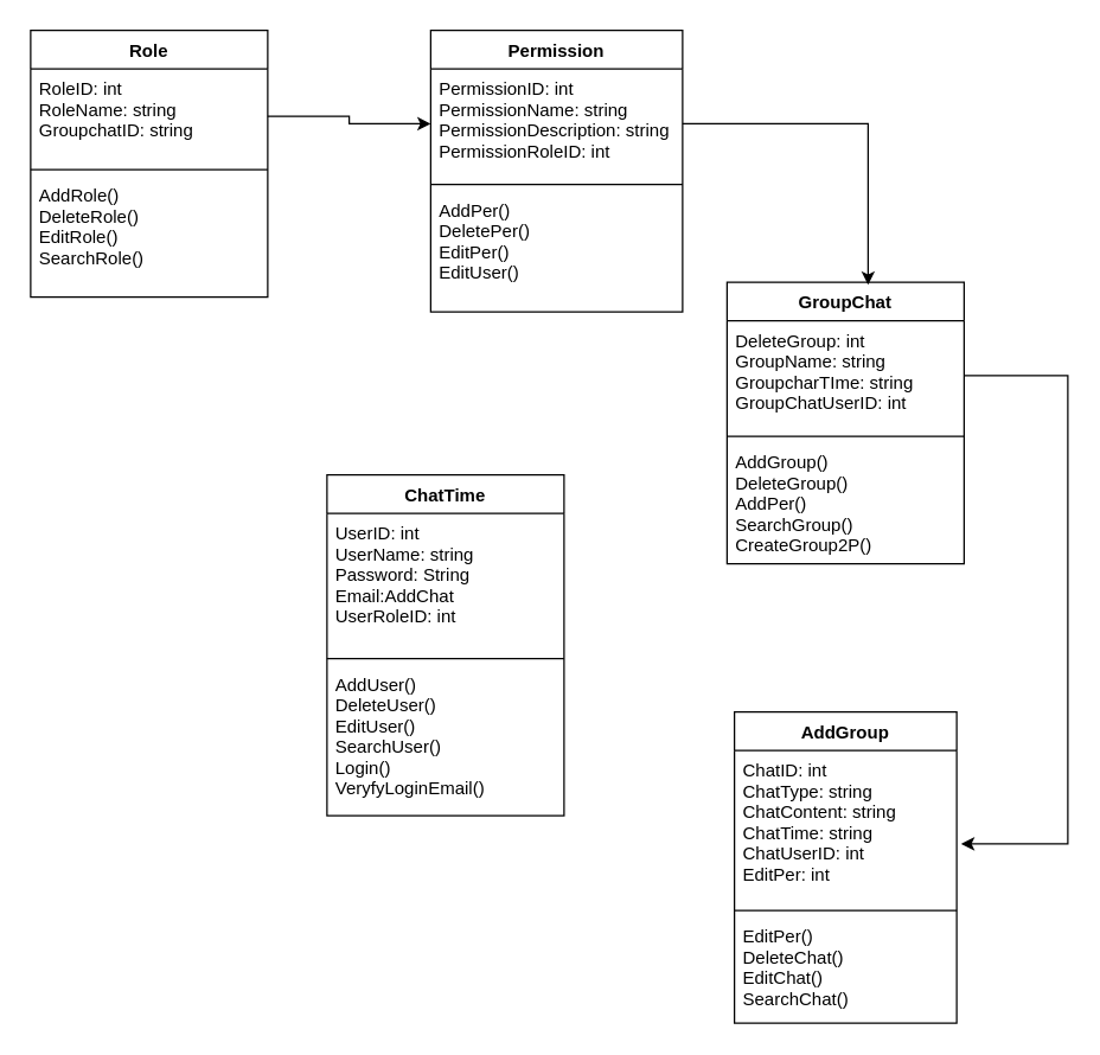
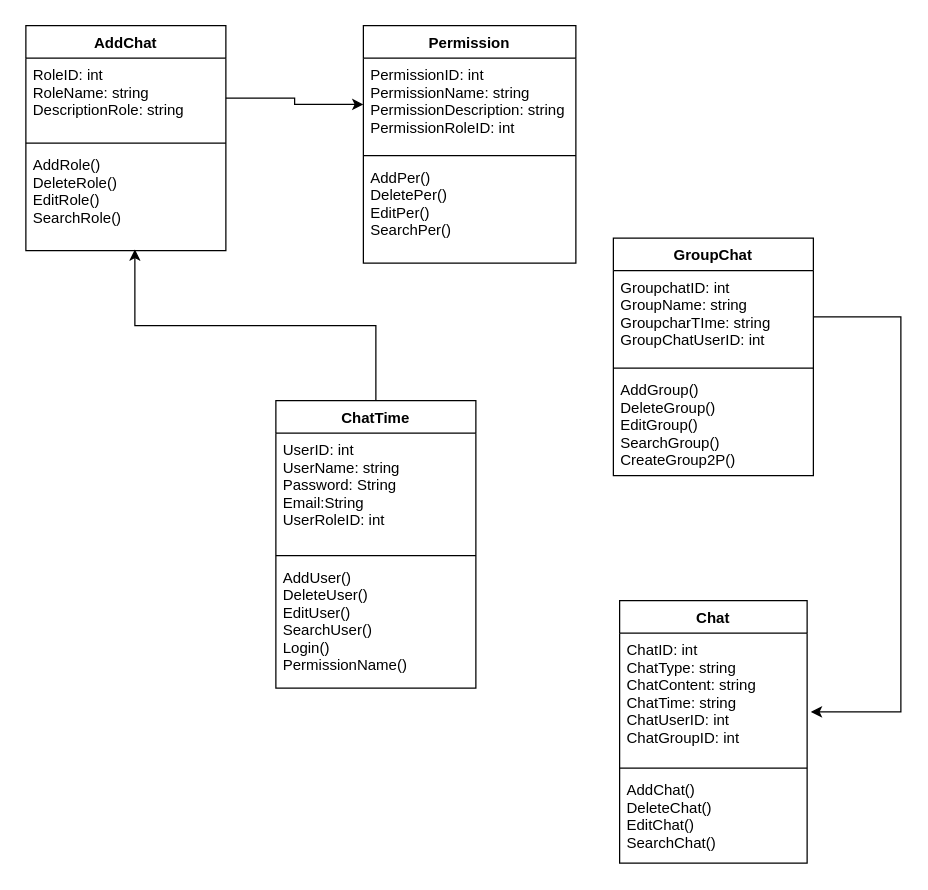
- <mxCell id="7" value="Role" style="swimlane;fontStyle=1;align=center;verticalAlign=top;childLayout=stackLayout;horizontal=1;startSize=26;horizontalStack=0;resizeParent=1;resizeParentMax=0;resizeLast=0;collapsible=1;marginBottom=0;" parent="1" vertex="1"><mxGeometry x="20" y="20" width="160" height="180" as="geometry" /></mxCell>
+ <mxCell id="7" value="AddChat" style="swimlane;fontStyle=1;align=center;verticalAlign=top;childLayout=stackLayout;horizontal=1;startSize=26;horizontalStack=0;resizeParent=1;resizeParentMax=0;resizeLast=0;collapsible=1;marginBottom=0;" parent="1" vertex="1"><mxGeometry x="20" y="20" width="160" height="180" as="geometry" /></mxCell>
- <mxCell id="8" value="RoleID: int&#10;RoleName: string&#10;GroupchatID: string" style="text;strokeColor=none;fillColor=none;align=left;verticalAlign=top;spacingLeft=4;spacingRight=4;overflow=hidden;rotatable=0;points=[[0,0.5],[1,0.5]];portConstraint=eastwest;" parent="7" vertex="1"><mxGeometry y="26" width="160" height="64" as="geometry" /></mxCell>
+ <mxCell id="8" value="RoleID: int&#10;RoleName: string&#10;DescriptionRole: string" style="text;strokeColor=none;fillColor=none;align=left;verticalAlign=top;spacingLeft=4;spacingRight=4;overflow=hidden;rotatable=0;points=[[0,0.5],[1,0.5]];portConstraint=eastwest;" parent="7" vertex="1"><mxGeometry y="26" width="160" height="64" as="geometry" /></mxCell>
- <mxCell id="25" style="edgeStyle=orthogonalEdgeStyle;rounded=0;orthogonalLoop=1;jettySize=auto;html=1;entryX=0.595;entryY=0.009;entryDx=0;entryDy=0;entryPerimeter=0;" edge="1" parent="1" source="12" target="19"><mxGeometry relative="1" as="geometry" /></mxCell>
- <mxCell id="14" value="AddPer()&#10;DeletePer()&#10;EditPer()&#10;EditUser()" style="text;strokeColor=none;fillColor=none;align=left;verticalAlign=top;spacingLeft=4;spacingRight=4;overflow=hidden;rotatable=0;points=[[0,0.5],[1,0.5]];portConstraint=eastwest;" parent="11" vertex="1"><mxGeometry y="108" width="170" height="82" as="geometry" /></mxCell>
+ <mxCell id="14" value="AddPer()&#10;DeletePer()&#10;EditPer()&#10;SearchPer()" style="text;strokeColor=none;fillColor=none;align=left;verticalAlign=top;spacingLeft=4;spacingRight=4;overflow=hidden;rotatable=0;points=[[0,0.5],[1,0.5]];portConstraint=eastwest;" parent="11" vertex="1"><mxGeometry y="108" width="170" height="82" as="geometry" /></mxCell>
- <mxCell id="20" value="DeleteGroup: int&#10;GroupName: string&#10;GroupcharTIme: string&#10;GroupChatUserID: int" style="text;strokeColor=none;fillColor=none;align=left;verticalAlign=top;spacingLeft=4;spacingRight=4;overflow=hidden;rotatable=0;points=[[0,0.5],[1,0.5]];portConstraint=eastwest;" parent="19" vertex="1"><mxGeometry y="26" width="160" height="74" as="geometry" /></mxCell>
+ <mxCell id="20" value="GroupchatID: int&#10;GroupName: string&#10;GroupcharTIme: string&#10;GroupChatUserID: int" style="text;strokeColor=none;fillColor=none;align=left;verticalAlign=top;spacingLeft=4;spacingRight=4;overflow=hidden;rotatable=0;points=[[0,0.5],[1,0.5]];portConstraint=eastwest;" parent="19" vertex="1"><mxGeometry y="26" width="160" height="74" as="geometry" /></mxCell>
+ <mxCell id="2" style="edgeStyle=orthogonalEdgeStyle;rounded=0;orthogonalLoop=1;jettySize=auto;html=1;entryX=0.545;entryY=0.988;entryDx=0;entryDy=0;entryPerimeter=0;" edge="1" parent="1" source="3" target="10"><mxGeometry relative="1" as="geometry" /></mxCell>
- <mxCell id="22" value="AddGroup()&#10;DeleteGroup()&#10;AddPer()&#10;SearchGroup()&#10;CreateGroup2P()" style="text;strokeColor=none;fillColor=none;align=left;verticalAlign=top;spacingLeft=4;spacingRight=4;overflow=hidden;rotatable=0;points=[[0,0.5],[1,0.5]];portConstraint=eastwest;" parent="19" vertex="1"><mxGeometry y="108" width="160" height="82" as="geometry" /></mxCell>
+ <mxCell id="22" value="AddGroup()&#10;DeleteGroup()&#10;EditGroup()&#10;SearchGroup()&#10;CreateGroup2P()" style="text;strokeColor=none;fillColor=none;align=left;verticalAlign=top;spacingLeft=4;spacingRight=4;overflow=hidden;rotatable=0;points=[[0,0.5],[1,0.5]];portConstraint=eastwest;" parent="19" vertex="1"><mxGeometry y="108" width="160" height="82" as="geometry" /></mxCell>
- <mxCell id="4" value="UserID: int&#10;UserName: string&#10;Password: String&#10;Email:AddChat&#10;UserRoleID: int" style="text;strokeColor=none;fillColor=none;align=left;verticalAlign=top;spacingLeft=4;spacingRight=4;overflow=hidden;rotatable=0;points=[[0,0.5],[1,0.5]];portConstraint=eastwest;" parent="3" vertex="1"><mxGeometry y="26" width="160" height="94" as="geometry" /></mxCell>
+ <mxCell id="4" value="UserID: int&#10;UserName: string&#10;Password: String&#10;Email:String&#10;UserRoleID: int" style="text;strokeColor=none;fillColor=none;align=left;verticalAlign=top;spacingLeft=4;spacingRight=4;overflow=hidden;rotatable=0;points=[[0,0.5],[1,0.5]];portConstraint=eastwest;" parent="3" vertex="1"><mxGeometry y="26" width="160" height="94" as="geometry" /></mxCell>
- <mxCell id="6" value="AddUser()&#10;DeleteUser()&#10;EditUser()&#10;SearchUser()&#10;Login()&#10;VeryfyLoginEmail()&#10;" style="text;strokeColor=none;fillColor=none;align=left;verticalAlign=top;spacingLeft=4;spacingRight=4;overflow=hidden;rotatable=0;points=[[0,0.5],[1,0.5]];portConstraint=eastwest;" parent="3" vertex="1"><mxGeometry y="128" width="160" height="102" as="geometry" /></mxCell>
+ <mxCell id="6" value="AddUser()&#10;DeleteUser()&#10;EditUser()&#10;SearchUser()&#10;Login()&#10;PermissionName()&#10;" style="text;strokeColor=none;fillColor=none;align=left;verticalAlign=top;spacingLeft=4;spacingRight=4;overflow=hidden;rotatable=0;points=[[0,0.5],[1,0.5]];portConstraint=eastwest;" parent="3" vertex="1"><mxGeometry y="128" width="160" height="102" as="geometry" /></mxCell>
- <mxCell id="15" value="AddGroup" style="swimlane;fontStyle=1;align=center;verticalAlign=top;childLayout=stackLayout;horizontal=1;startSize=26;horizontalStack=0;resizeParent=1;resizeParentMax=0;resizeLast=0;collapsible=1;marginBottom=0;" parent="1" vertex="1"><mxGeometry x="495" y="480" width="150" height="210" as="geometry" /></mxCell>
+ <mxCell id="15" value="Chat" style="swimlane;fontStyle=1;align=center;verticalAlign=top;childLayout=stackLayout;horizontal=1;startSize=26;horizontalStack=0;resizeParent=1;resizeParentMax=0;resizeLast=0;collapsible=1;marginBottom=0;" parent="1" vertex="1"><mxGeometry x="495" y="480" width="150" height="210" as="geometry" /></mxCell>
- <mxCell id="16" value="ChatID: int&#10;ChatType: string&#10;ChatContent: string&#10;ChatTime: string&#10;ChatUserID: int&#10;EditPer: int" style="text;strokeColor=none;fillColor=none;align=left;verticalAlign=top;spacingLeft=4;spacingRight=4;overflow=hidden;rotatable=0;points=[[0,0.5],[1,0.5]];portConstraint=eastwest;" parent="15" vertex="1"><mxGeometry y="26" width="150" height="104" as="geometry" /></mxCell>
+ <mxCell id="16" value="ChatID: int&#10;ChatType: string&#10;ChatContent: string&#10;ChatTime: string&#10;ChatUserID: int&#10;ChatGroupID: int" style="text;strokeColor=none;fillColor=none;align=left;verticalAlign=top;spacingLeft=4;spacingRight=4;overflow=hidden;rotatable=0;points=[[0,0.5],[1,0.5]];portConstraint=eastwest;" parent="15" vertex="1"><mxGeometry y="26" width="150" height="104" as="geometry" /></mxCell>
- <mxCell id="18" value="EditPer()&#10;DeleteChat()&#10;EditChat()&#10;SearchChat()" style="text;strokeColor=none;fillColor=none;align=left;verticalAlign=top;spacingLeft=4;spacingRight=4;overflow=hidden;rotatable=0;points=[[0,0.5],[1,0.5]];portConstraint=eastwest;" parent="15" vertex="1"><mxGeometry y="138" width="150" height="72" as="geometry" /></mxCell>
+ <mxCell id="18" value="AddChat()&#10;DeleteChat()&#10;EditChat()&#10;SearchChat()" style="text;strokeColor=none;fillColor=none;align=left;verticalAlign=top;spacingLeft=4;spacingRight=4;overflow=hidden;rotatable=0;points=[[0,0.5],[1,0.5]];portConstraint=eastwest;" parent="15" vertex="1"><mxGeometry y="138" width="150" height="72" as="geometry" /></mxCell>
